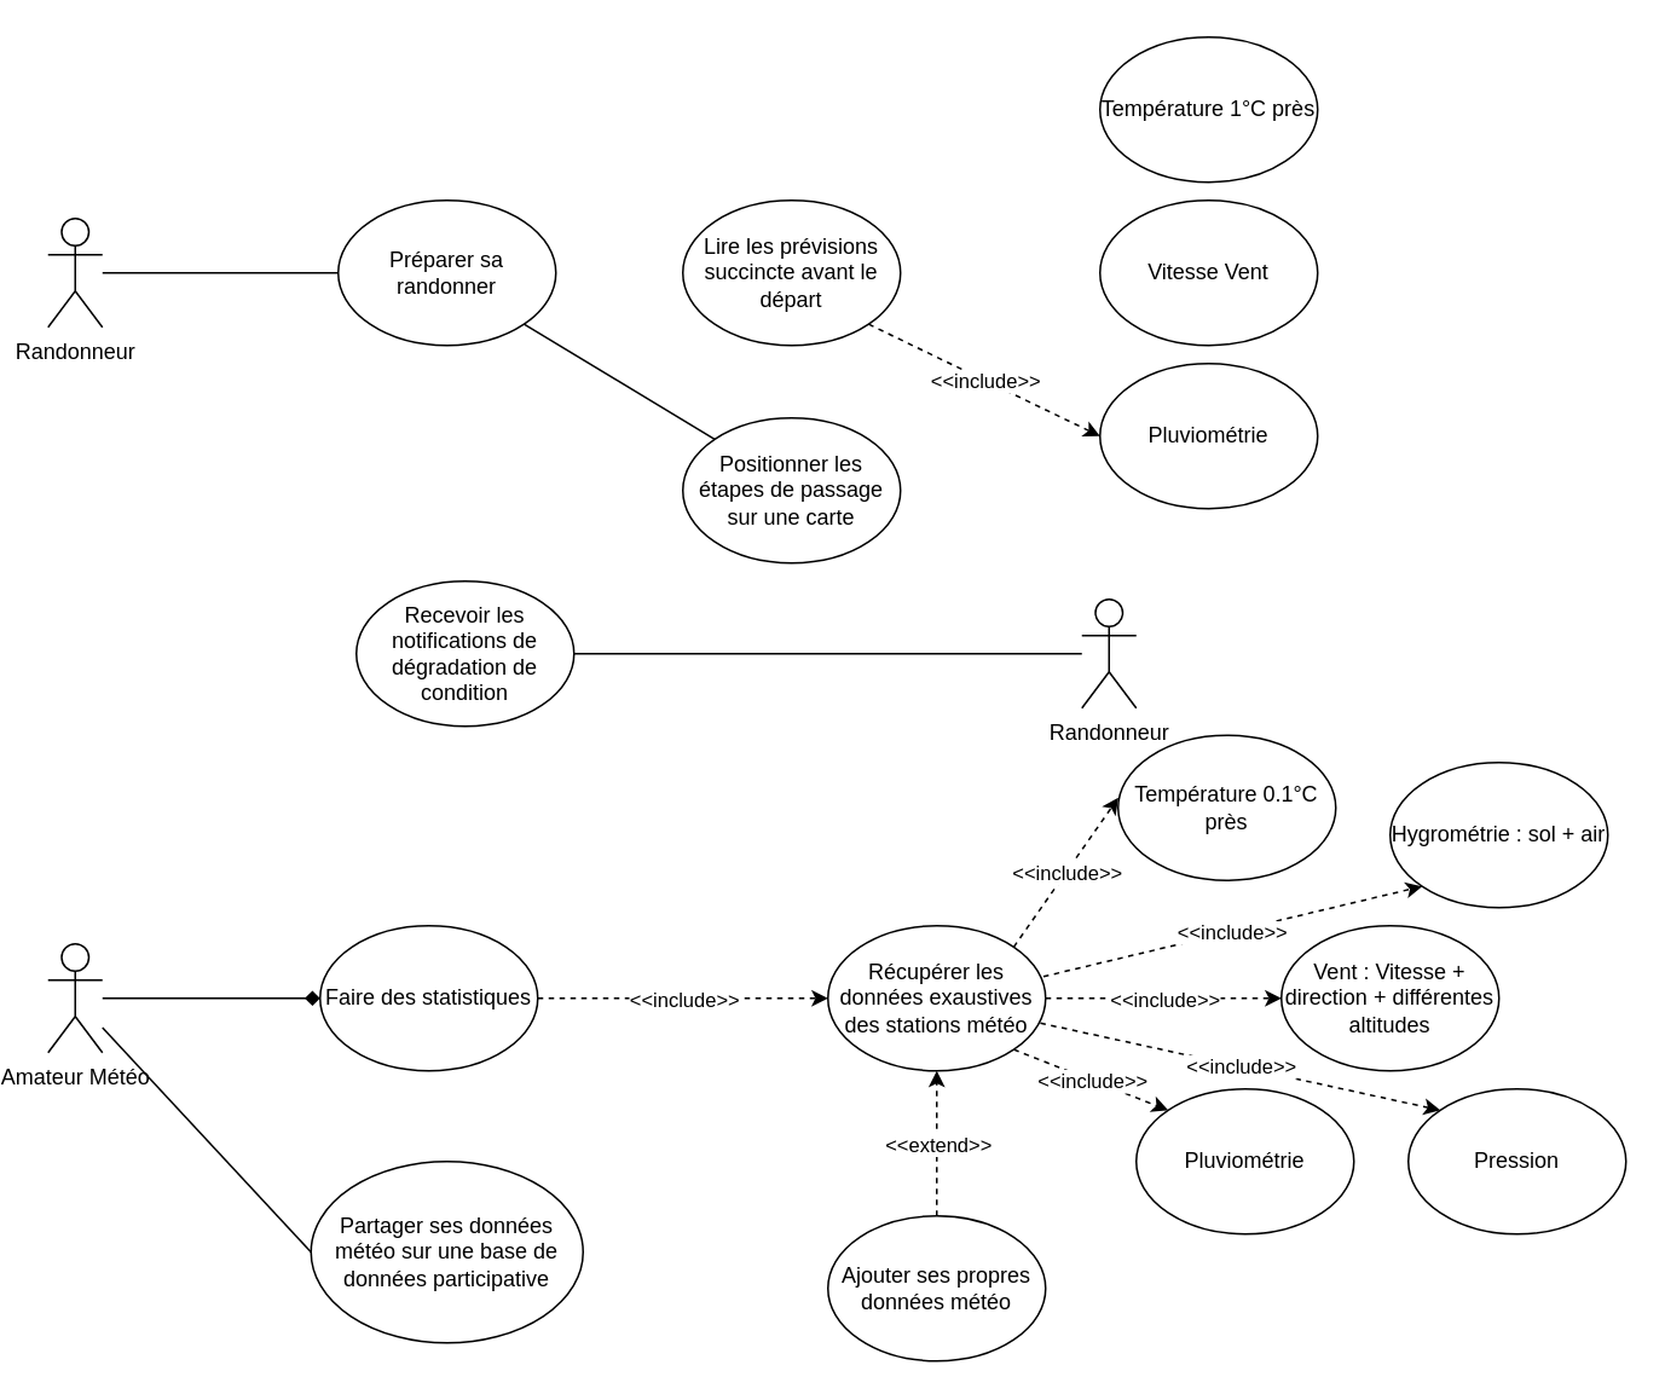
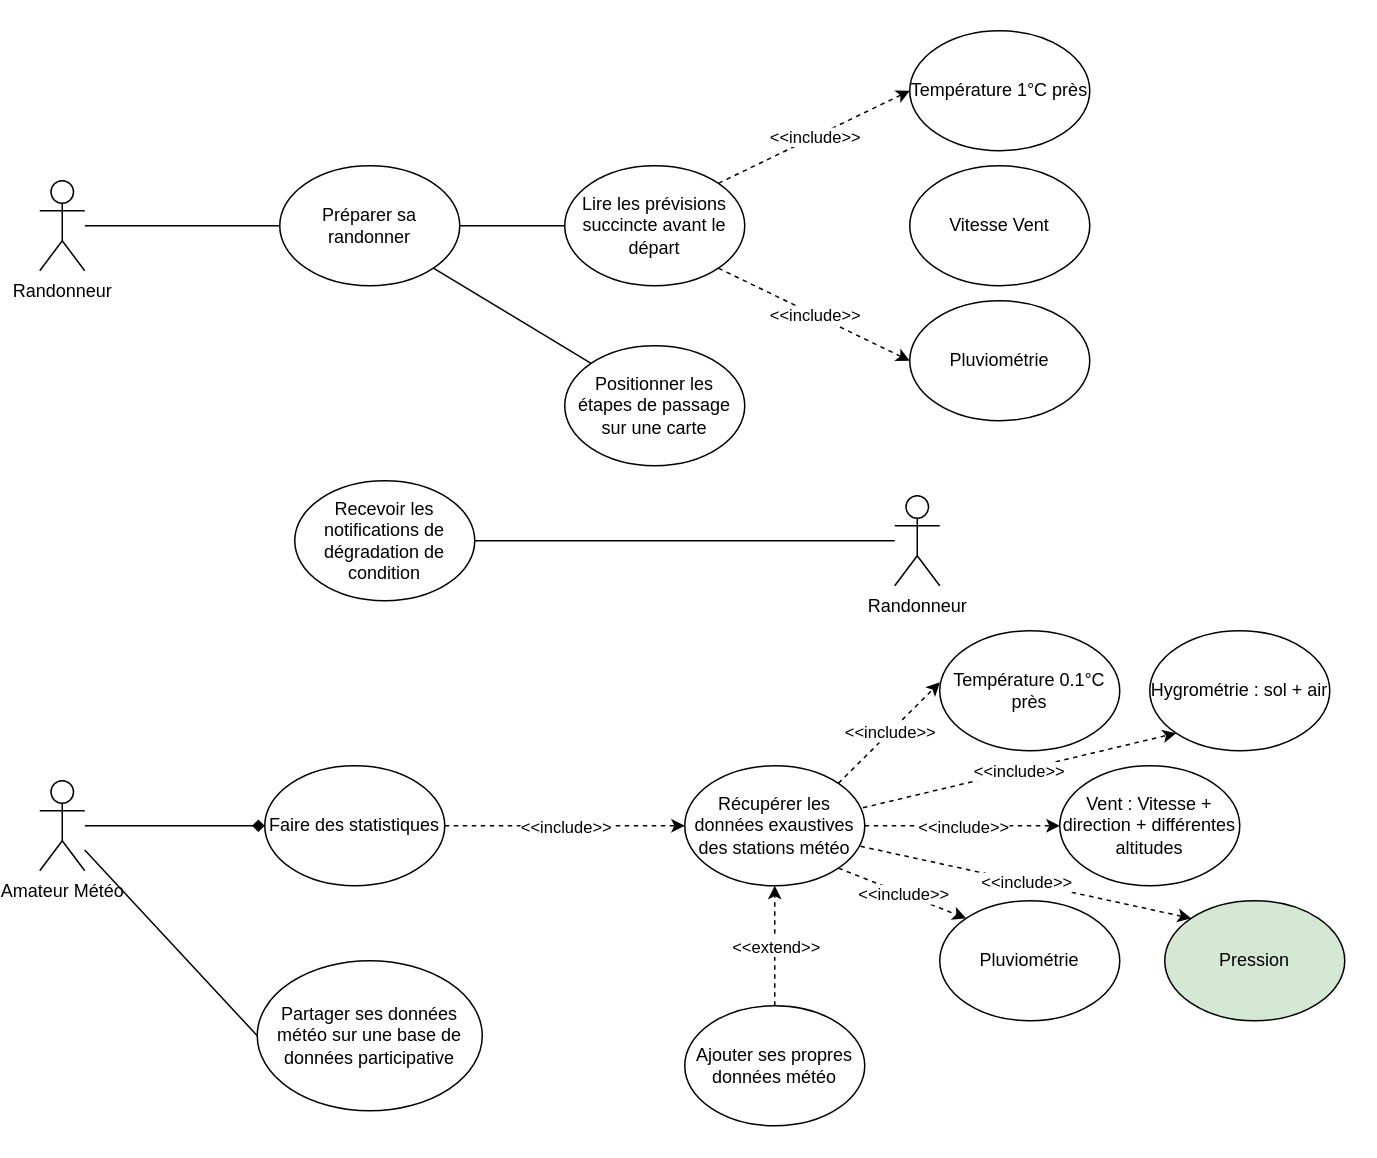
+ <mxCell id="26" value="" style="endArrow=classic;html=1;exitX=1;exitY=0;exitDx=0;exitDy=0;dashed=1;entryX=0;entryY=0.5;entryDx=0;entryDy=0;" edge="1" parent="1" source="5" target="23"><mxGeometry relative="1" as="geometry"><mxPoint x="410" y="90" as="sourcePoint" /><mxPoint x="570" y="90" as="targetPoint" /></mxGeometry></mxCell>
+ <mxCell id="27" value="&amp;lt;&amp;lt;include&amp;gt;&amp;gt;" style="edgeLabel;resizable=0;html=1;align=center;verticalAlign=middle;" connectable="0" vertex="1" parent="26"><mxGeometry relative="1" as="geometry" /></mxCell>
+ <mxCell id="6" value="" style="endArrow=none;html=1;exitX=1;exitY=0.5;exitDx=0;exitDy=0;entryX=0;entryY=0.5;entryDx=0;entryDy=0;" edge="1" parent="1" source="3" target="5"><mxGeometry width="50" height="50" relative="1" as="geometry"><mxPoint x="320" y="290" as="sourcePoint" /><mxPoint x="370" y="240" as="targetPoint" /></mxGeometry></mxCell>
- <mxCell id="30" value="Température 0.1°C près" style="ellipse;whiteSpace=wrap;html=1;" vertex="1" parent="1"><mxGeometry x="610" y="405" width="120" height="80" as="geometry" /></mxCell>
+ <mxCell id="30" value="Température 0.1°C près" style="ellipse;whiteSpace=wrap;html=1;" vertex="1" parent="1"><mxGeometry x="620" y="420" width="120" height="80" as="geometry" /></mxCell>
- <mxCell id="33" value="Pression" style="ellipse;whiteSpace=wrap;html=1;" vertex="1" parent="1"><mxGeometry x="770" y="600" width="120" height="80" as="geometry" /></mxCell>
+ <mxCell id="33" value="Pression" style="ellipse;whiteSpace=wrap;html=1;fillColor=#d5e8d4;" vertex="1" parent="1"><mxGeometry x="770" y="600" width="120" height="80" as="geometry" /></mxCell>
